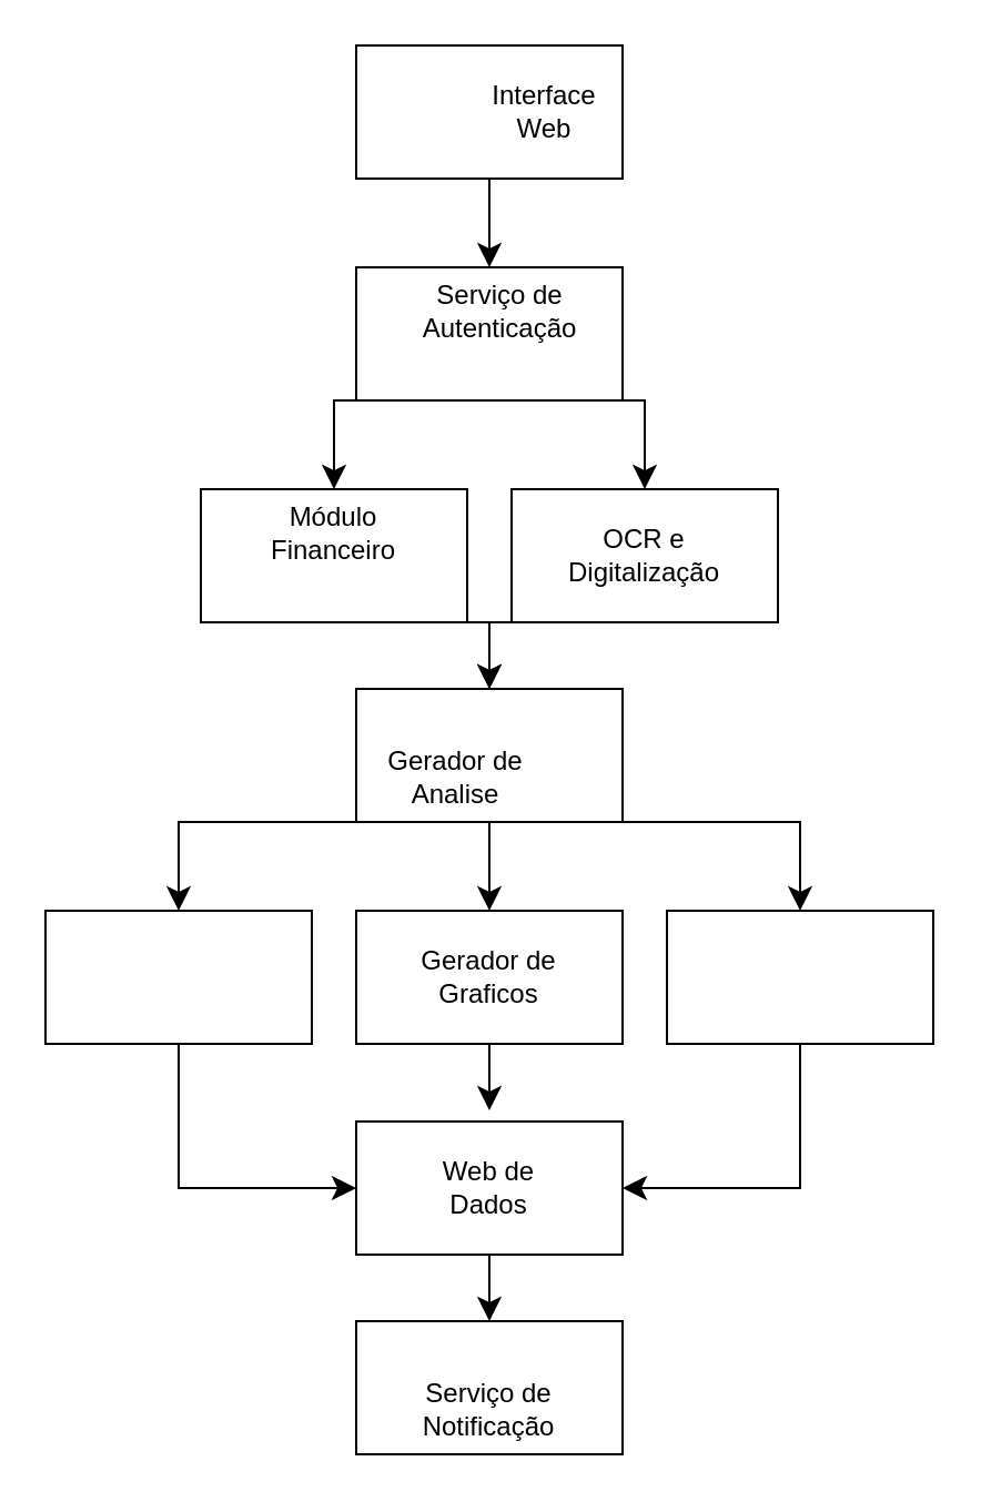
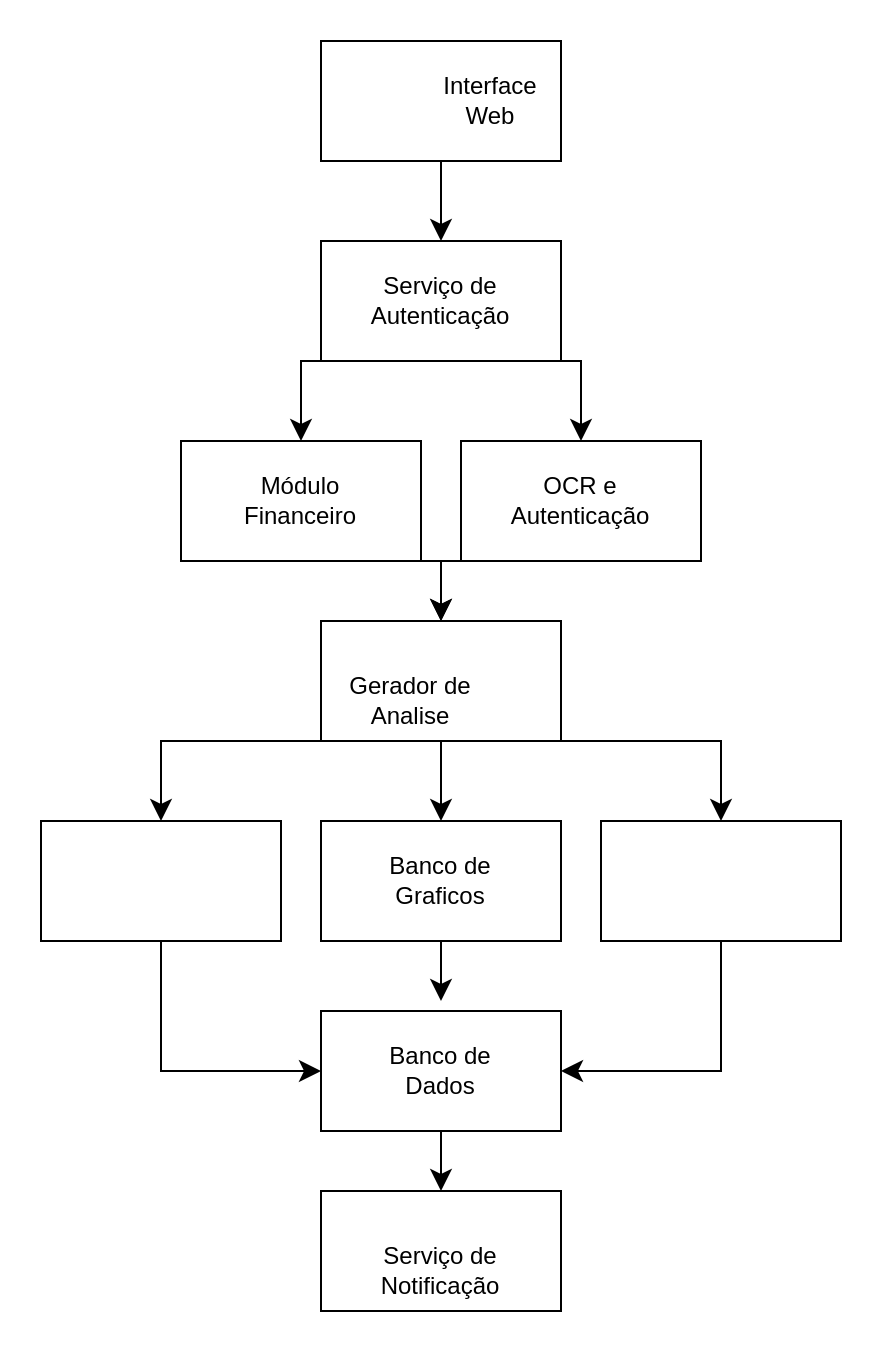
- <mxCell id="5" value="Serviço de Autenticação" style="text;html=1;align=center;verticalAlign=middle;whiteSpace=wrap;rounded=0;" vertex="1" parent="1"><mxGeometry x="195" y="125" width="60" height="30" as="geometry" /></mxCell>
+ <mxCell id="5" value="Serviço de Autenticação" style="text;html=1;align=center;verticalAlign=middle;whiteSpace=wrap;rounded=0;" vertex="1" parent="1"><mxGeometry x="190" y="135" width="60" height="30" as="geometry" /></mxCell>
- <mxCell id="7" value="Módulo Financeiro" style="text;html=1;align=center;verticalAlign=middle;whiteSpace=wrap;rounded=0;" vertex="1" parent="1"><mxGeometry x="120" y="225" width="60" height="30" as="geometry" /></mxCell>
+ <mxCell id="7" value="Módulo Financeiro" style="text;html=1;align=center;verticalAlign=middle;whiteSpace=wrap;rounded=0;" vertex="1" parent="1"><mxGeometry x="120" y="235" width="60" height="30" as="geometry" /></mxCell>
- <mxCell id="9" value="OCR e Digitalização" style="text;html=1;align=center;verticalAlign=middle;whiteSpace=wrap;rounded=0;" vertex="1" parent="1"><mxGeometry x="260" y="235" width="60" height="30" as="geometry" /></mxCell>
+ <mxCell id="9" value="OCR e Autenticação" style="text;html=1;align=center;verticalAlign=middle;whiteSpace=wrap;rounded=0;" vertex="1" parent="1"><mxGeometry x="260" y="235" width="60" height="30" as="geometry" /></mxCell>
- <mxCell id="14" value="Gerador de Graficos" style="text;html=1;align=center;verticalAlign=middle;whiteSpace=wrap;rounded=0;" vertex="1" parent="1"><mxGeometry x="185" y="425" width="70" height="30" as="geometry" /></mxCell>
+ <mxCell id="14" value="Banco de Graficos" style="text;html=1;align=center;verticalAlign=middle;whiteSpace=wrap;rounded=0;" vertex="1" parent="1"><mxGeometry x="185" y="425" width="70" height="30" as="geometry" /></mxCell>
- <mxCell id="17" value="Web de Dados" style="text;html=1;align=center;verticalAlign=middle;whiteSpace=wrap;rounded=0;" vertex="1" parent="1"><mxGeometry x="190" y="520" width="60" height="30" as="geometry" /></mxCell>
+ <mxCell id="17" value="Banco de Dados" style="text;html=1;align=center;verticalAlign=middle;whiteSpace=wrap;rounded=0;" vertex="1" parent="1"><mxGeometry x="190" y="520" width="60" height="30" as="geometry" /></mxCell>
